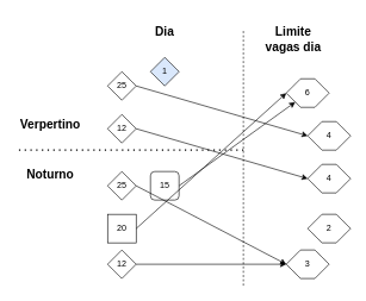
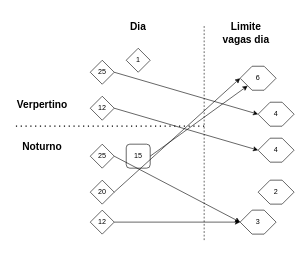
- <mxCell id="2" value="1" style="rhombus;whiteSpace=wrap;html=1;fillColor=#dae8fc;" vertex="1" parent="1"><mxGeometry x="210" y="80" width="40" height="40" as="geometry" /></mxCell>
+ <mxCell id="2" value="1" style="rhombus;whiteSpace=wrap;html=1;" vertex="1" parent="1"><mxGeometry x="210" y="80" width="40" height="40" as="geometry" /></mxCell>
- <mxCell id="18" value="20" style="whiteSpace=wrap;html=1;rounded=0;" vertex="1" parent="1"><mxGeometry x="150" y="300" width="40" height="40" as="geometry" /></mxCell>
+ <mxCell id="18" value="20" style="rhombus;whiteSpace=wrap;html=1;" vertex="1" parent="1"><mxGeometry x="150" y="300" width="40" height="40" as="geometry" /></mxCell>
